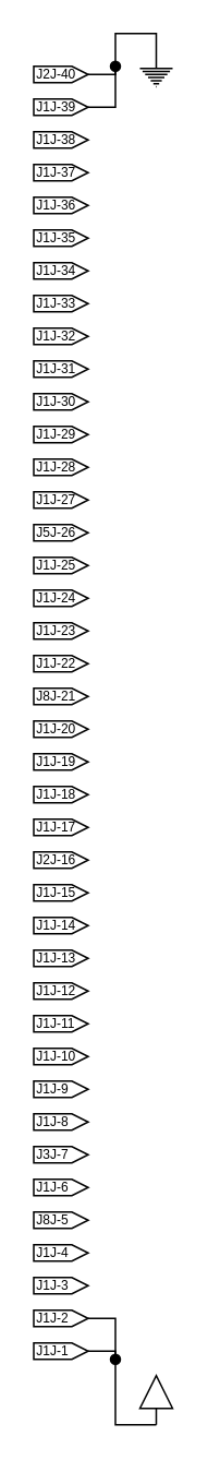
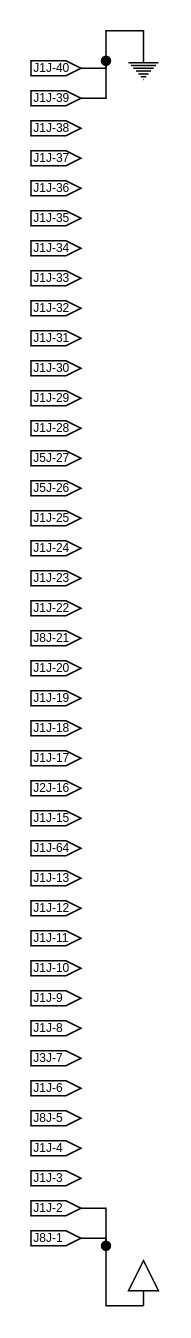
- <mxCell id="3" value="&lt;font style=&quot;font-size: 8px;&quot;&gt;J2J-40&lt;/font&gt;" style="html=1;shadow=0;dashed=0;align=left;verticalAlign=middle;shape=mxgraph.arrows2.arrow;dy=0;dx=10;notch=0;horizontal=1;fontSize=8;" parent="1" vertex="1"><mxGeometry x="20" y="40" width="33.33" height="10" as="geometry" /></mxCell>
+ <mxCell id="3" value="&lt;font style=&quot;font-size: 8px;&quot;&gt;J1J-40&lt;/font&gt;" style="html=1;shadow=0;dashed=0;align=left;verticalAlign=middle;shape=mxgraph.arrows2.arrow;dy=0;dx=10;notch=0;horizontal=1;fontSize=8;" parent="1" vertex="1"><mxGeometry x="20" y="40" width="33.33" height="10" as="geometry" /></mxCell>
- <mxCell id="17" value="&lt;span style=&quot;font-size: 8px;&quot;&gt;J1J-27&lt;/span&gt;" style="html=1;shadow=0;dashed=0;align=left;verticalAlign=middle;shape=mxgraph.arrows2.arrow;dy=0;dx=10;notch=0;horizontal=1;fontSize=8;" parent="1" vertex="1"><mxGeometry x="20" y="300" width="33.33" height="10" as="geometry" /></mxCell>
+ <mxCell id="17" value="&lt;span style=&quot;font-size: 8px;&quot;&gt;J5J-27&lt;/span&gt;" style="html=1;shadow=0;dashed=0;align=left;verticalAlign=middle;shape=mxgraph.arrows2.arrow;dy=0;dx=10;notch=0;horizontal=1;fontSize=8;" parent="1" vertex="1"><mxGeometry x="20" y="300" width="33.33" height="10" as="geometry" /></mxCell>
- <mxCell id="30" value="&lt;span style=&quot;font-size: 8px;&quot;&gt;J1J-14&lt;/span&gt;" style="html=1;shadow=0;dashed=0;align=left;verticalAlign=middle;shape=mxgraph.arrows2.arrow;dy=0;dx=10;notch=0;horizontal=1;fontSize=8;" parent="1" vertex="1"><mxGeometry x="20" y="560" width="33.33" height="10" as="geometry" /></mxCell>
+ <mxCell id="30" value="&lt;span style=&quot;font-size: 8px;&quot;&gt;J1J-64&lt;/span&gt;" style="html=1;shadow=0;dashed=0;align=left;verticalAlign=middle;shape=mxgraph.arrows2.arrow;dy=0;dx=10;notch=0;horizontal=1;fontSize=8;" parent="1" vertex="1"><mxGeometry x="20" y="560" width="33.33" height="10" as="geometry" /></mxCell>
- <mxCell id="45" value="&lt;span style=&quot;font-size: 8px;&quot;&gt;J1J-1&lt;/span&gt;" style="html=1;shadow=0;dashed=0;align=left;verticalAlign=middle;shape=mxgraph.arrows2.arrow;dy=0;dx=10;notch=0;horizontal=1;fontSize=8;" parent="1" vertex="1"><mxGeometry x="20" y="820" width="33.33" height="10" as="geometry" /></mxCell>
+ <mxCell id="45" value="&lt;span style=&quot;font-size: 8px;&quot;&gt;J8J-1&lt;/span&gt;" style="html=1;shadow=0;dashed=0;align=left;verticalAlign=middle;shape=mxgraph.arrows2.arrow;dy=0;dx=10;notch=0;horizontal=1;fontSize=8;" parent="1" vertex="1"><mxGeometry x="20" y="820" width="33.33" height="10" as="geometry" /></mxCell>
